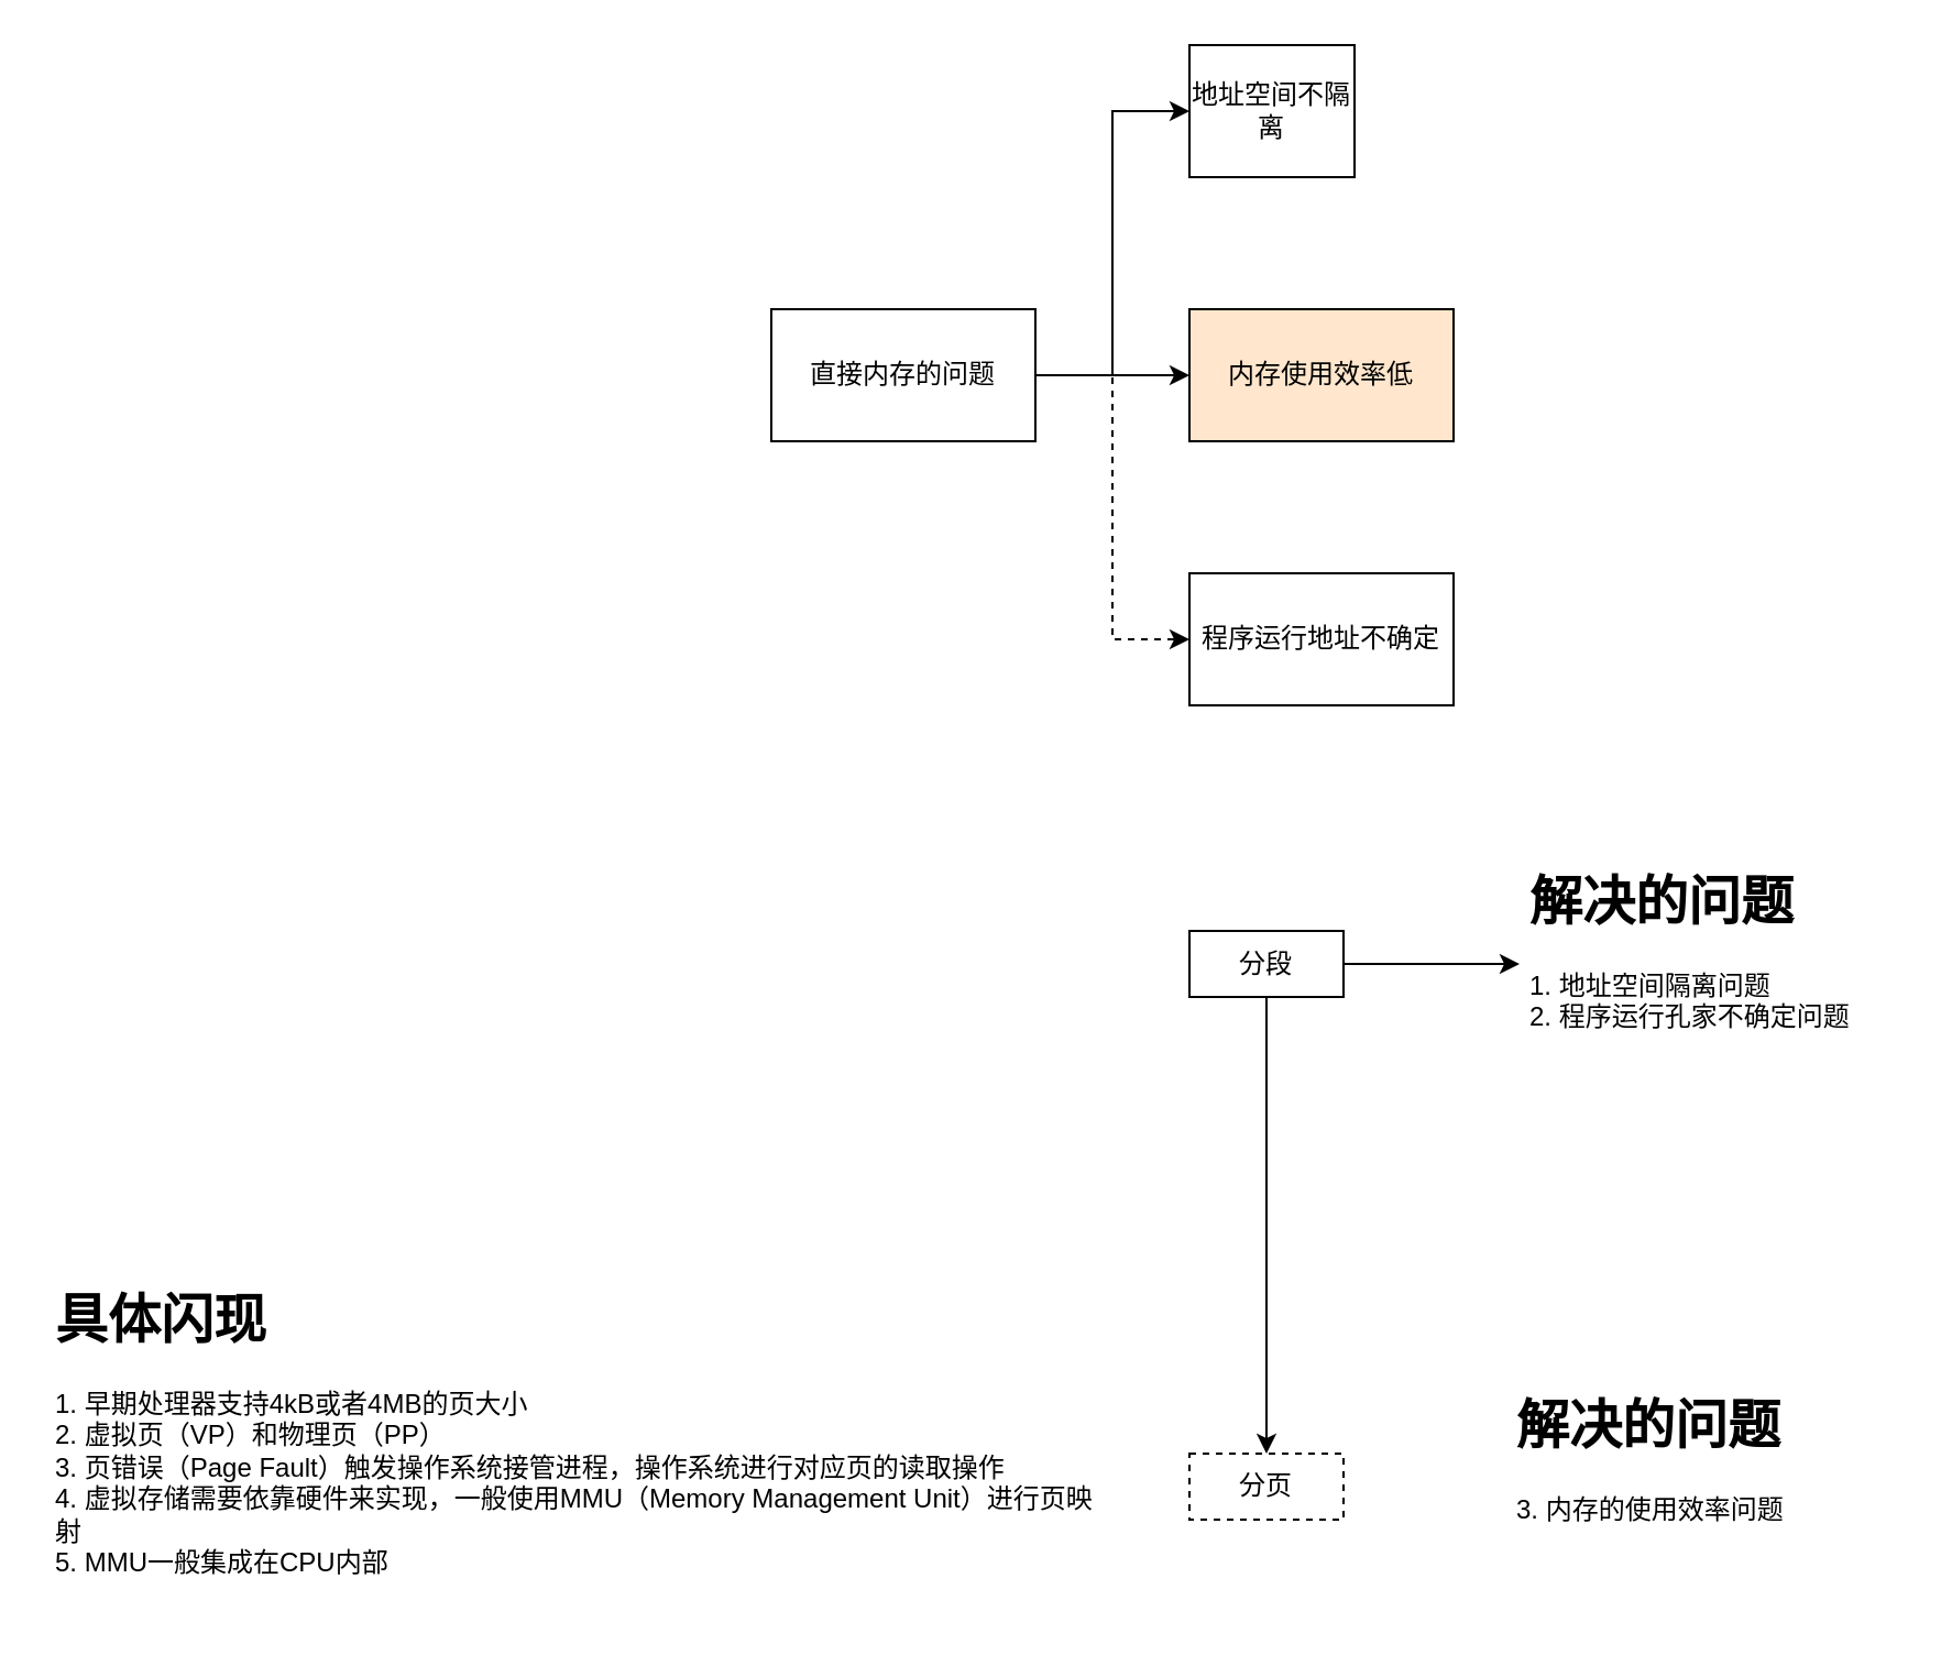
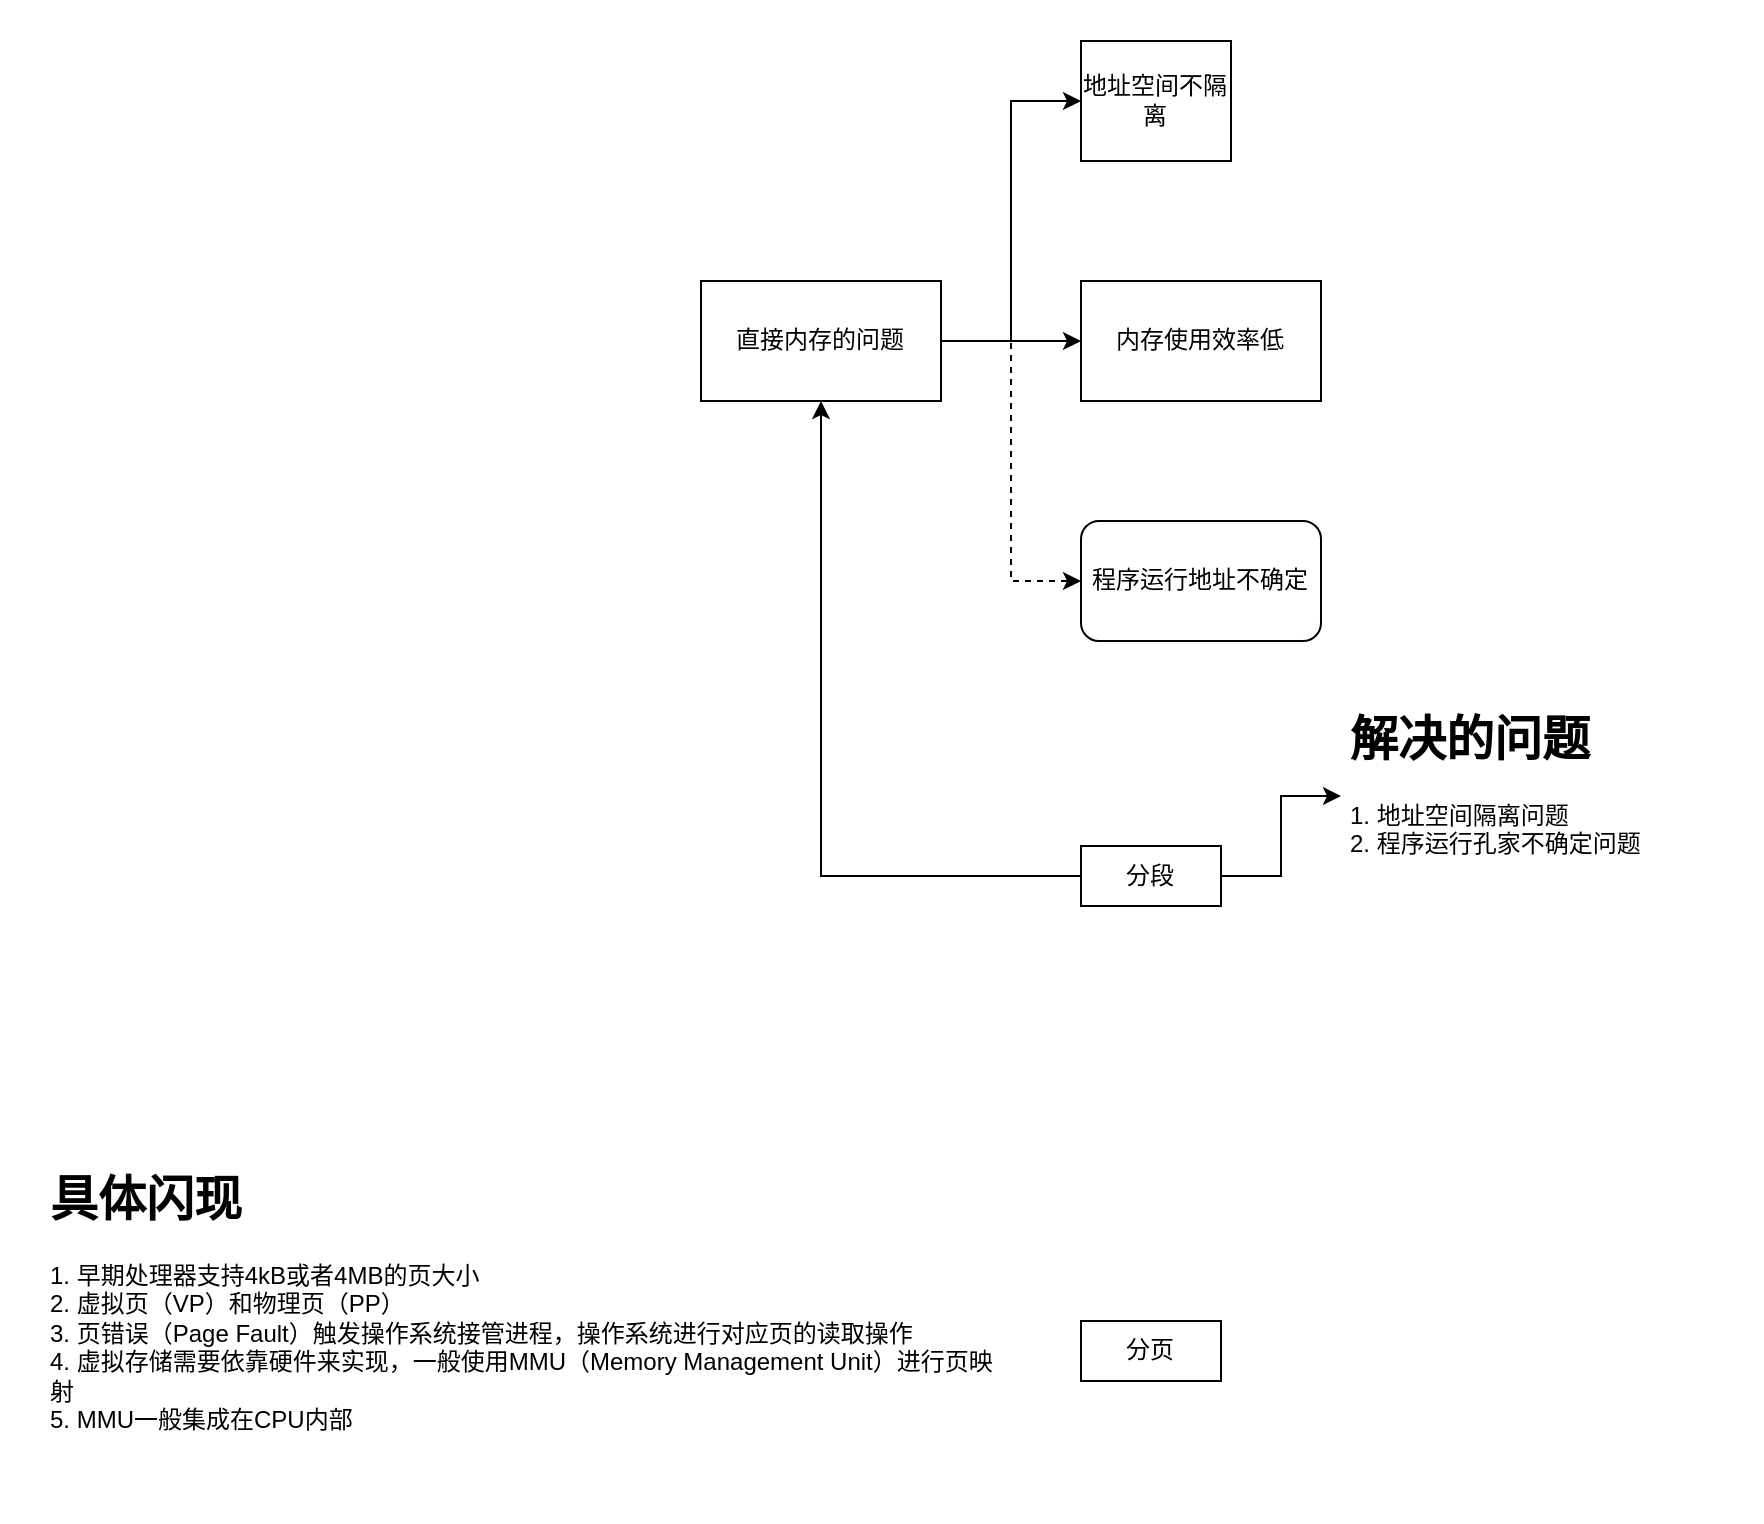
- <mxCell id="7" value="内存使用效率低" style="rounded=0;whiteSpace=wrap;html=1;fillColor=#ffe6cc;" vertex="1" parent="1"><mxGeometry x="540" y="140" width="120" height="60" as="geometry" /></mxCell>
+ <mxCell id="7" value="内存使用效率低" style="rounded=0;whiteSpace=wrap;html=1;" vertex="1" parent="1"><mxGeometry x="540" y="140" width="120" height="60" as="geometry" /></mxCell>
- <mxCell id="8" value="程序运行地址不确定" style="rounded=0;whiteSpace=wrap;html=1;" vertex="1" parent="1"><mxGeometry x="540" y="260" width="120" height="60" as="geometry" /></mxCell>
+ <mxCell id="8" value="程序运行地址不确定" style="whiteSpace=wrap;html=1;rounded=1;" vertex="1" parent="1"><mxGeometry x="540" y="260" width="120" height="60" as="geometry" /></mxCell>
- <mxCell id="12" value="&lt;h1&gt;解决的问题&lt;/h1&gt;&lt;div&gt;1. 地址空间隔离问题&lt;/div&gt;&lt;div&gt;2. 程序运行孔家不确定问题&lt;/div&gt;" style="text;html=1;strokeColor=none;fillColor=none;spacing=5;spacingTop=-20;whiteSpace=wrap;overflow=hidden;rounded=0;" vertex="1" parent="1"><mxGeometry x="690" y="390" width="170" height="95" as="geometry" /></mxCell>
+ <mxCell id="12" value="&lt;h1&gt;解决的问题&lt;/h1&gt;&lt;div&gt;1. 地址空间隔离问题&lt;/div&gt;&lt;div&gt;2. 程序运行孔家不确定问题&lt;/div&gt;" style="text;html=1;strokeColor=none;fillColor=none;spacing=5;spacingTop=-20;whiteSpace=wrap;overflow=hidden;rounded=0;" vertex="1" parent="1"><mxGeometry x="670" y="350" width="170" height="95" as="geometry" /></mxCell>
- <mxCell id="10" value="" style="edgeStyle=orthogonalEdgeStyle;rounded=0;orthogonalLoop=1;jettySize=auto;html=1;" edge="1" parent="1" source="11" target="13"><mxGeometry relative="1" as="geometry" /></mxCell>
+ <mxCell id="10" value="" style="edgeStyle=orthogonalEdgeStyle;rounded=0;orthogonalLoop=1;jettySize=auto;html=1;" edge="1" parent="1" source="11" target="5"><mxGeometry relative="1" as="geometry" /></mxCell>
- <mxCell id="13" value="分页" style="rounded=0;whiteSpace=wrap;html=1;dashed=1;" vertex="1" parent="1"><mxGeometry x="540" y="660" width="70" height="30" as="geometry" /></mxCell>
+ <mxCell id="13" value="分页" style="rounded=0;whiteSpace=wrap;html=1;" vertex="1" parent="1"><mxGeometry x="540" y="660" width="70" height="30" as="geometry" /></mxCell>
- <mxCell id="15" value="&lt;h1&gt;解决的问题&lt;/h1&gt;&lt;div&gt;3. 内存的使用效率问题&lt;/div&gt;" style="text;html=1;strokeColor=none;fillColor=none;spacing=5;spacingTop=-20;whiteSpace=wrap;overflow=hidden;rounded=0;" vertex="1" parent="1"><mxGeometry x="684" y="627.5" width="170" height="95" as="geometry" /></mxCell>
